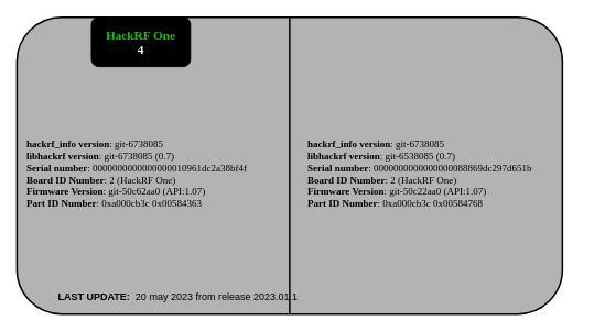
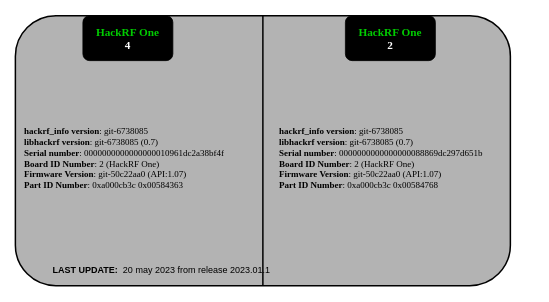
+ <mxCell id="5" value="&lt;div&gt;HackRF One&lt;/div&gt;&lt;div&gt;&lt;font color=&quot;#ffffff&quot;&gt;2&lt;/font&gt;&lt;br&gt;&lt;/div&gt;" style="rounded=1;whiteSpace=wrap;html=1;fillColor=#000000;fontColor=#00CC00;fontStyle=1;fontFamily=Lucida Console;fontSize=15;" vertex="1" parent="2"><mxGeometry x="440" width="120" height="60" as="geometry" /></mxCell>
- <mxCell id="6" value="&lt;div align=&quot;left&quot;&gt;&lt;font face=&quot;Lucida Console&quot;&gt;&lt;b&gt;hackrf_info version&lt;/b&gt;: git-6738085&lt;br&gt;&lt;b&gt;libhackrf version&lt;/b&gt;: git-6738085 (0.7)&lt;br&gt;&lt;b&gt;Serial number&lt;/b&gt;: 0000000000000000010961dc2a38bf4f&lt;br&gt;&lt;b&gt;Board ID Number&lt;/b&gt;: 2 (HackRF One)&lt;br&gt;&lt;b&gt;Firmware Version&lt;/b&gt;: git-50c62aa0 (API:1.07)&lt;br&gt;&lt;b&gt;Part ID Number&lt;/b&gt;: 0xa000cb3c 0x00584363&lt;/font&gt;&lt;/div&gt;" style="text;html=1;strokeColor=none;fillColor=none;align=left;verticalAlign=middle;whiteSpace=wrap;rounded=0;" vertex="1" parent="2"><mxGeometry x="10" y="80" width="340" height="220" as="geometry" /></mxCell>
+ <mxCell id="6" value="&lt;div align=&quot;left&quot;&gt;&lt;font face=&quot;Lucida Console&quot;&gt;&lt;b&gt;hackrf_info version&lt;/b&gt;: git-6738085&lt;br&gt;&lt;b&gt;libhackrf version&lt;/b&gt;: git-6738085 (0.7)&lt;br&gt;&lt;b&gt;Serial number&lt;/b&gt;: 0000000000000000010961dc2a38bf4f&lt;br&gt;&lt;b&gt;Board ID Number&lt;/b&gt;: 2 (HackRF One)&lt;br&gt;&lt;b&gt;Firmware Version&lt;/b&gt;: git-50c22aa0 (API:1.07)&lt;br&gt;&lt;b&gt;Part ID Number&lt;/b&gt;: 0xa000cb3c 0x00584363&lt;/font&gt;&lt;/div&gt;" style="text;html=1;strokeColor=none;fillColor=none;align=left;verticalAlign=middle;whiteSpace=wrap;rounded=0;" vertex="1" parent="2"><mxGeometry x="10" y="80" width="340" height="220" as="geometry" /></mxCell>
- <mxCell id="9" value="&lt;div align=&quot;left&quot;&gt;&lt;font face=&quot;Lucida Console&quot;&gt;&lt;b&gt;hackrf_info version&lt;/b&gt;: git-6738085&lt;br&gt;&lt;b&gt;libhackrf version&lt;/b&gt;: git-6538085 (0.7)&lt;br&gt;&lt;b&gt;Serial number&lt;/b&gt;: 0000000000000000088869dc297d651b&lt;br&gt;&lt;b&gt;Board ID Number&lt;/b&gt;: 2 (HackRF One)&lt;br&gt;&lt;b&gt;Firmware Version&lt;/b&gt;: git-50c22aa0 (API:1.07)&lt;br&gt;&lt;b&gt;Part ID Number&lt;/b&gt;: 0xa000cb3c 0x00584768&lt;/font&gt;&lt;/div&gt;" style="text;html=1;strokeColor=none;fillColor=none;align=left;verticalAlign=middle;whiteSpace=wrap;rounded=0;" vertex="1" parent="2"><mxGeometry x="350" y="80" width="340" height="220" as="geometry" /></mxCell>
+ <mxCell id="9" value="&lt;div align=&quot;left&quot;&gt;&lt;font face=&quot;Lucida Console&quot;&gt;&lt;b&gt;hackrf_info version&lt;/b&gt;: git-6738085&lt;br&gt;&lt;b&gt;libhackrf version&lt;/b&gt;: git-6738085 (0.7)&lt;br&gt;&lt;b&gt;Serial number&lt;/b&gt;: 0000000000000000088869dc297d651b&lt;br&gt;&lt;b&gt;Board ID Number&lt;/b&gt;: 2 (HackRF One)&lt;br&gt;&lt;b&gt;Firmware Version&lt;/b&gt;: git-50c22aa0 (API:1.07)&lt;br&gt;&lt;b&gt;Part ID Number&lt;/b&gt;: 0xa000cb3c 0x00584768&lt;/font&gt;&lt;/div&gt;" style="text;html=1;strokeColor=none;fillColor=none;align=left;verticalAlign=middle;whiteSpace=wrap;rounded=0;" vertex="1" parent="2"><mxGeometry x="350" y="80" width="340" height="220" as="geometry" /></mxCell>
